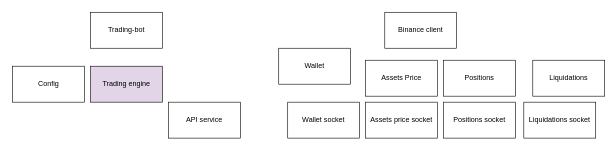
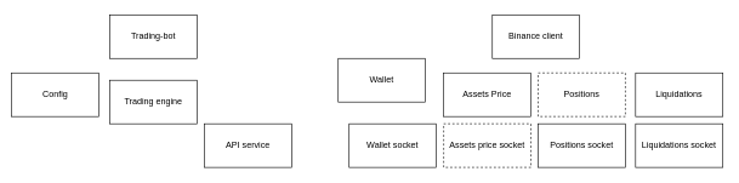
- <mxCell id="3" value="Binance client" style="rounded=0;whiteSpace=wrap;html=1;" vertex="1" parent="1"><mxGeometry x="641" y="20" width="120" height="60" as="geometry" /></mxCell>
+ <mxCell id="3" value="Binance client" style="rounded=0;whiteSpace=wrap;html=1;" vertex="1" parent="1"><mxGeometry x="676" y="20" width="120" height="60" as="geometry" /></mxCell>
- <mxCell id="9" value="Positions" style="rounded=0;whiteSpace=wrap;html=1;" vertex="1" parent="1"><mxGeometry x="739" y="100" width="120" height="60" as="geometry" /></mxCell>
+ <mxCell id="9" value="Positions" style="rounded=0;whiteSpace=wrap;html=1;dashed=1;" vertex="1" parent="1"><mxGeometry x="739" y="100" width="120" height="60" as="geometry" /></mxCell>
- <mxCell id="14" value="Liquidations" style="rounded=0;whiteSpace=wrap;html=1;" vertex="1" parent="1"><mxGeometry x="888" y="100" width="120" height="60" as="geometry" /></mxCell>
+ <mxCell id="14" value="Liquidations" style="rounded=0;whiteSpace=wrap;html=1;" vertex="1" parent="1"><mxGeometry x="873" y="100" width="120" height="60" as="geometry" /></mxCell>
- <mxCell id="10" value="Config" style="rounded=0;whiteSpace=wrap;html=1;" vertex="1" parent="1"><mxGeometry x="20" y="110" width="120" height="60" as="geometry" /></mxCell>
+ <mxCell id="10" value="Config" style="rounded=0;whiteSpace=wrap;html=1;" vertex="1" parent="1"><mxGeometry x="15" y="100" width="120" height="60" as="geometry" /></mxCell>
- <mxCell id="11" value="Trading engine" style="rounded=0;whiteSpace=wrap;html=1;fillColor=#e1d5e7;" vertex="1" parent="1"><mxGeometry x="150" y="110" width="120" height="60" as="geometry" /></mxCell>
+ <mxCell id="11" value="Trading engine" style="rounded=0;whiteSpace=wrap;html=1;" vertex="1" parent="1"><mxGeometry x="150" y="110" width="120" height="60" as="geometry" /></mxCell>
- <mxCell id="5" value="Assets price socket" style="rounded=0;whiteSpace=wrap;html=1;" vertex="1" parent="1"><mxGeometry x="609" y="170" width="120" height="60" as="geometry" /></mxCell>
+ <mxCell id="5" value="Assets price socket" style="rounded=0;whiteSpace=wrap;html=1;dashed=1;" vertex="1" parent="1"><mxGeometry x="609" y="170" width="120" height="60" as="geometry" /></mxCell>
